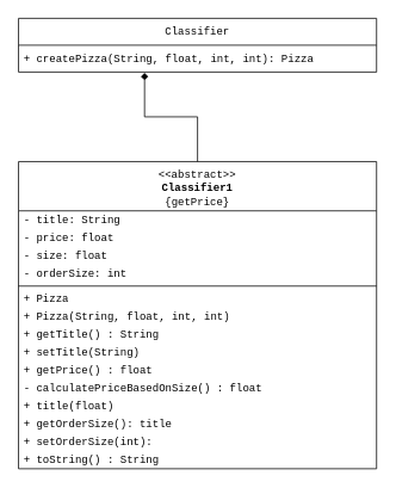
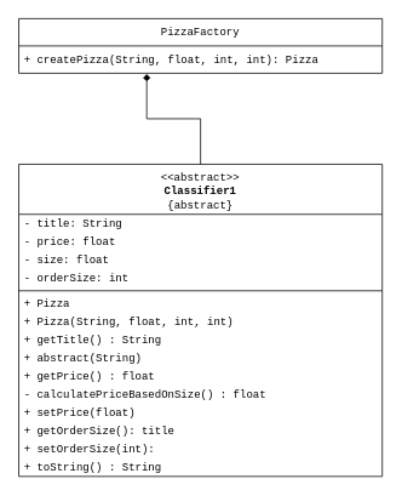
- <mxCell id="2" value="&lt;font face=&quot;Courier New&quot;&gt;Classifier  &lt;/font&gt;" style="swimlane;fontStyle=0;childLayout=stackLayout;horizontal=1;startSize=30;horizontalStack=0;resizeParent=1;resizeParentMax=0;resizeLast=0;collapsible=1;marginBottom=0;whiteSpace=wrap;html=1;" vertex="1" parent="1"><mxGeometry x="20" y="20" width="400" height="60" as="geometry" /></mxCell>
+ <mxCell id="2" value="&lt;font face=&quot;Courier New&quot;&gt;PizzaFactory  &lt;/font&gt;" style="swimlane;fontStyle=0;childLayout=stackLayout;horizontal=1;startSize=30;horizontalStack=0;resizeParent=1;resizeParentMax=0;resizeLast=0;collapsible=1;marginBottom=0;whiteSpace=wrap;html=1;" vertex="1" parent="1"><mxGeometry x="20" y="20" width="400" height="60" as="geometry" /></mxCell>
- <mxCell id="4" value="&lt;font face=&quot;Courier New&quot;&gt;&amp;lt;&amp;lt;abstract&amp;gt;&amp;gt;&lt;br&gt;&lt;b&gt;Classifier1&lt;/b&gt;&lt;br&gt;{getPrice}&lt;/font&gt;" style="swimlane;fontStyle=0;align=center;verticalAlign=top;childLayout=stackLayout;horizontal=1;startSize=55;horizontalStack=0;resizeParent=1;resizeParentMax=0;resizeLast=0;collapsible=0;marginBottom=0;html=1;whiteSpace=wrap;" vertex="1" parent="1"><mxGeometry x="20" y="180" width="400" height="343" as="geometry" /></mxCell>
+ <mxCell id="4" value="&lt;font face=&quot;Courier New&quot;&gt;&amp;lt;&amp;lt;abstract&amp;gt;&amp;gt;&lt;br&gt;&lt;b&gt;Classifier1&lt;/b&gt;&lt;br&gt;{abstract}&lt;/font&gt;" style="swimlane;fontStyle=0;align=center;verticalAlign=top;childLayout=stackLayout;horizontal=1;startSize=55;horizontalStack=0;resizeParent=1;resizeParentMax=0;resizeLast=0;collapsible=0;marginBottom=0;html=1;whiteSpace=wrap;" vertex="1" parent="1"><mxGeometry x="20" y="180" width="400" height="343" as="geometry" /></mxCell>
- <mxCell id="13" value="&lt;font face=&quot;Courier New&quot;&gt;+ setTitle(String)&amp;nbsp;&lt;/font&gt;" style="text;html=1;strokeColor=none;fillColor=none;align=left;verticalAlign=middle;spacingLeft=4;spacingRight=4;overflow=hidden;rotatable=0;points=[[0,0.5],[1,0.5]];portConstraint=eastwest;whiteSpace=wrap;" vertex="1" parent="4"><mxGeometry y="203" width="400" height="20" as="geometry" /></mxCell>
+ <mxCell id="13" value="&lt;font face=&quot;Courier New&quot;&gt;+ abstract(String)&amp;nbsp;&lt;/font&gt;" style="text;html=1;strokeColor=none;fillColor=none;align=left;verticalAlign=middle;spacingLeft=4;spacingRight=4;overflow=hidden;rotatable=0;points=[[0,0.5],[1,0.5]];portConstraint=eastwest;whiteSpace=wrap;" vertex="1" parent="4"><mxGeometry y="203" width="400" height="20" as="geometry" /></mxCell>
- <mxCell id="16" value="&lt;font face=&quot;Courier New&quot;&gt;+ title(float)&lt;/font&gt;" style="text;html=1;strokeColor=none;fillColor=none;align=left;verticalAlign=middle;spacingLeft=4;spacingRight=4;overflow=hidden;rotatable=0;points=[[0,0.5],[1,0.5]];portConstraint=eastwest;whiteSpace=wrap;" vertex="1" parent="4"><mxGeometry y="263" width="400" height="20" as="geometry" /></mxCell>
+ <mxCell id="16" value="&lt;font face=&quot;Courier New&quot;&gt;+ setPrice(float)&lt;/font&gt;" style="text;html=1;strokeColor=none;fillColor=none;align=left;verticalAlign=middle;spacingLeft=4;spacingRight=4;overflow=hidden;rotatable=0;points=[[0,0.5],[1,0.5]];portConstraint=eastwest;whiteSpace=wrap;" vertex="1" parent="4"><mxGeometry y="263" width="400" height="20" as="geometry" /></mxCell>
